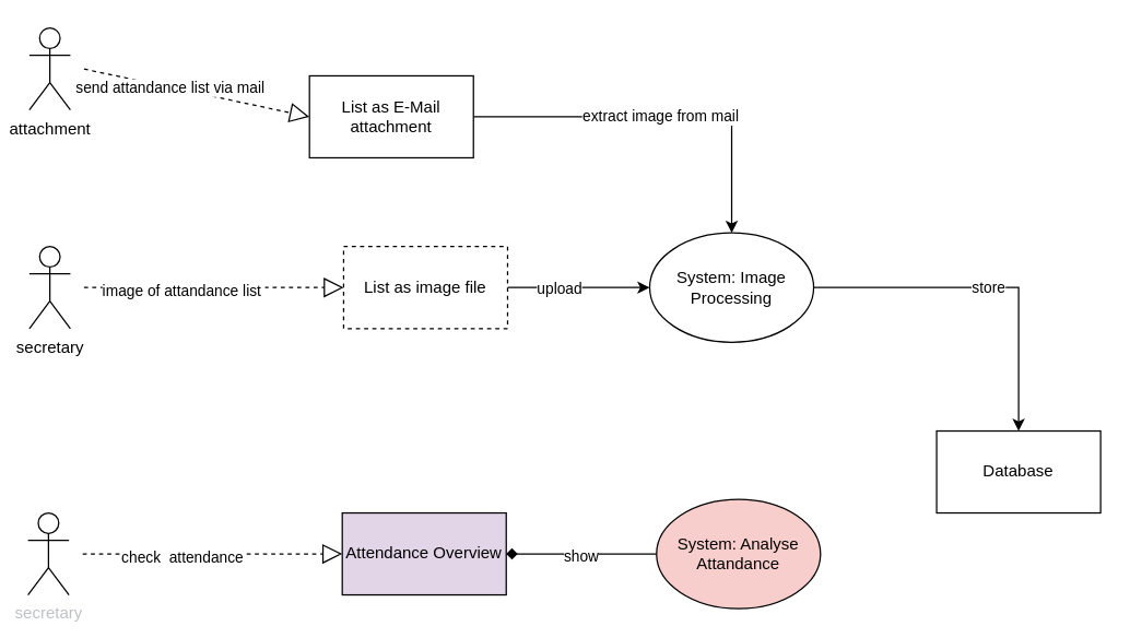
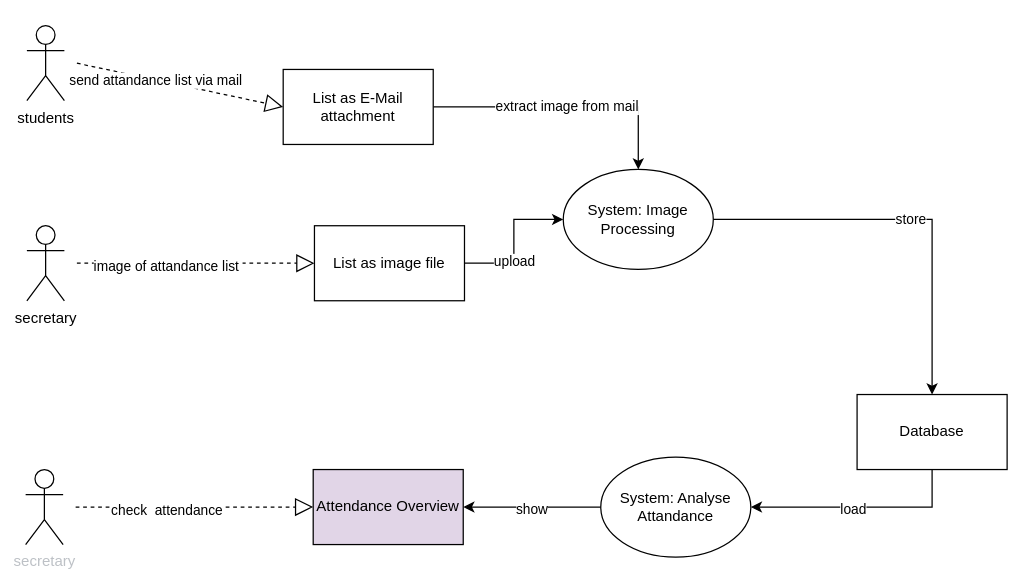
- <mxCell id="19" value="attachment" style="shape=umlActor;verticalLabelPosition=bottom;verticalAlign=top;html=1;outlineConnect=0;" vertex="1" parent="1"><mxGeometry x="21" y="20" width="30" height="60" as="geometry" /></mxCell>
+ <mxCell id="19" value="students" style="shape=umlActor;verticalLabelPosition=bottom;verticalAlign=top;html=1;outlineConnect=0;" vertex="1" parent="1"><mxGeometry x="21" y="20" width="30" height="60" as="geometry" /></mxCell>
- <mxCell id="4" value="List as image file" style="rounded=0;whiteSpace=wrap;html=1;dashed=1;" vertex="1" parent="1"><mxGeometry x="251" y="180" width="120" height="60" as="geometry" /></mxCell>
+ <mxCell id="4" value="List as image file" style="rounded=0;whiteSpace=wrap;html=1;" vertex="1" parent="1"><mxGeometry x="251" y="180" width="120" height="60" as="geometry" /></mxCell>
- <mxCell id="6" value="System: Image Processing" style="ellipse;whiteSpace=wrap;html=1;" vertex="1" parent="1"><mxGeometry x="475" y="170" width="120" height="80" as="geometry" /></mxCell>
+ <mxCell id="6" value="System: Image Processing" style="ellipse;whiteSpace=wrap;html=1;" vertex="1" parent="1"><mxGeometry x="450" y="135" width="120" height="80" as="geometry" /></mxCell>
- <mxCell id="10" style="edgeStyle=orthogonalEdgeStyle;rounded=0;orthogonalLoop=1;jettySize=auto;html=1;entryX=1;entryY=0.5;entryDx=0;entryDy=0;endArrow=diamond;" edge="1" parent="1" source="12" target="15"><mxGeometry relative="1" as="geometry" /></mxCell>
+ <mxCell id="10" style="edgeStyle=orthogonalEdgeStyle;rounded=0;orthogonalLoop=1;jettySize=auto;html=1;entryX=1;entryY=0.5;entryDx=0;entryDy=0;" edge="1" parent="1" source="12" target="15"><mxGeometry relative="1" as="geometry" /></mxCell>
- <mxCell id="12" value="System: Analyse Attandance" style="ellipse;whiteSpace=wrap;html=1;fillColor=#f8cecc;" vertex="1" parent="1"><mxGeometry x="480" y="365" width="120" height="80" as="geometry" /></mxCell>
+ <mxCell id="12" value="System: Analyse Attandance" style="ellipse;whiteSpace=wrap;html=1;" vertex="1" parent="1"><mxGeometry x="480" y="365" width="120" height="80" as="geometry" /></mxCell>
+ <mxCell id="7" style="edgeStyle=orthogonalEdgeStyle;rounded=0;orthogonalLoop=1;jettySize=auto;html=1;entryX=1;entryY=0.5;entryDx=0;entryDy=0;exitX=0.5;exitY=1;exitDx=0;exitDy=0;" edge="1" parent="1" source="9" target="12"><mxGeometry relative="1" as="geometry" /></mxCell>
+ <mxCell id="8" value="load" style="edgeLabel;html=1;align=center;verticalAlign=middle;resizable=0;points=[];" vertex="1" connectable="0" parent="7"><mxGeometry x="0.079" y="1" relative="1" as="geometry"><mxPoint as="offset" /></mxGeometry></mxCell>
